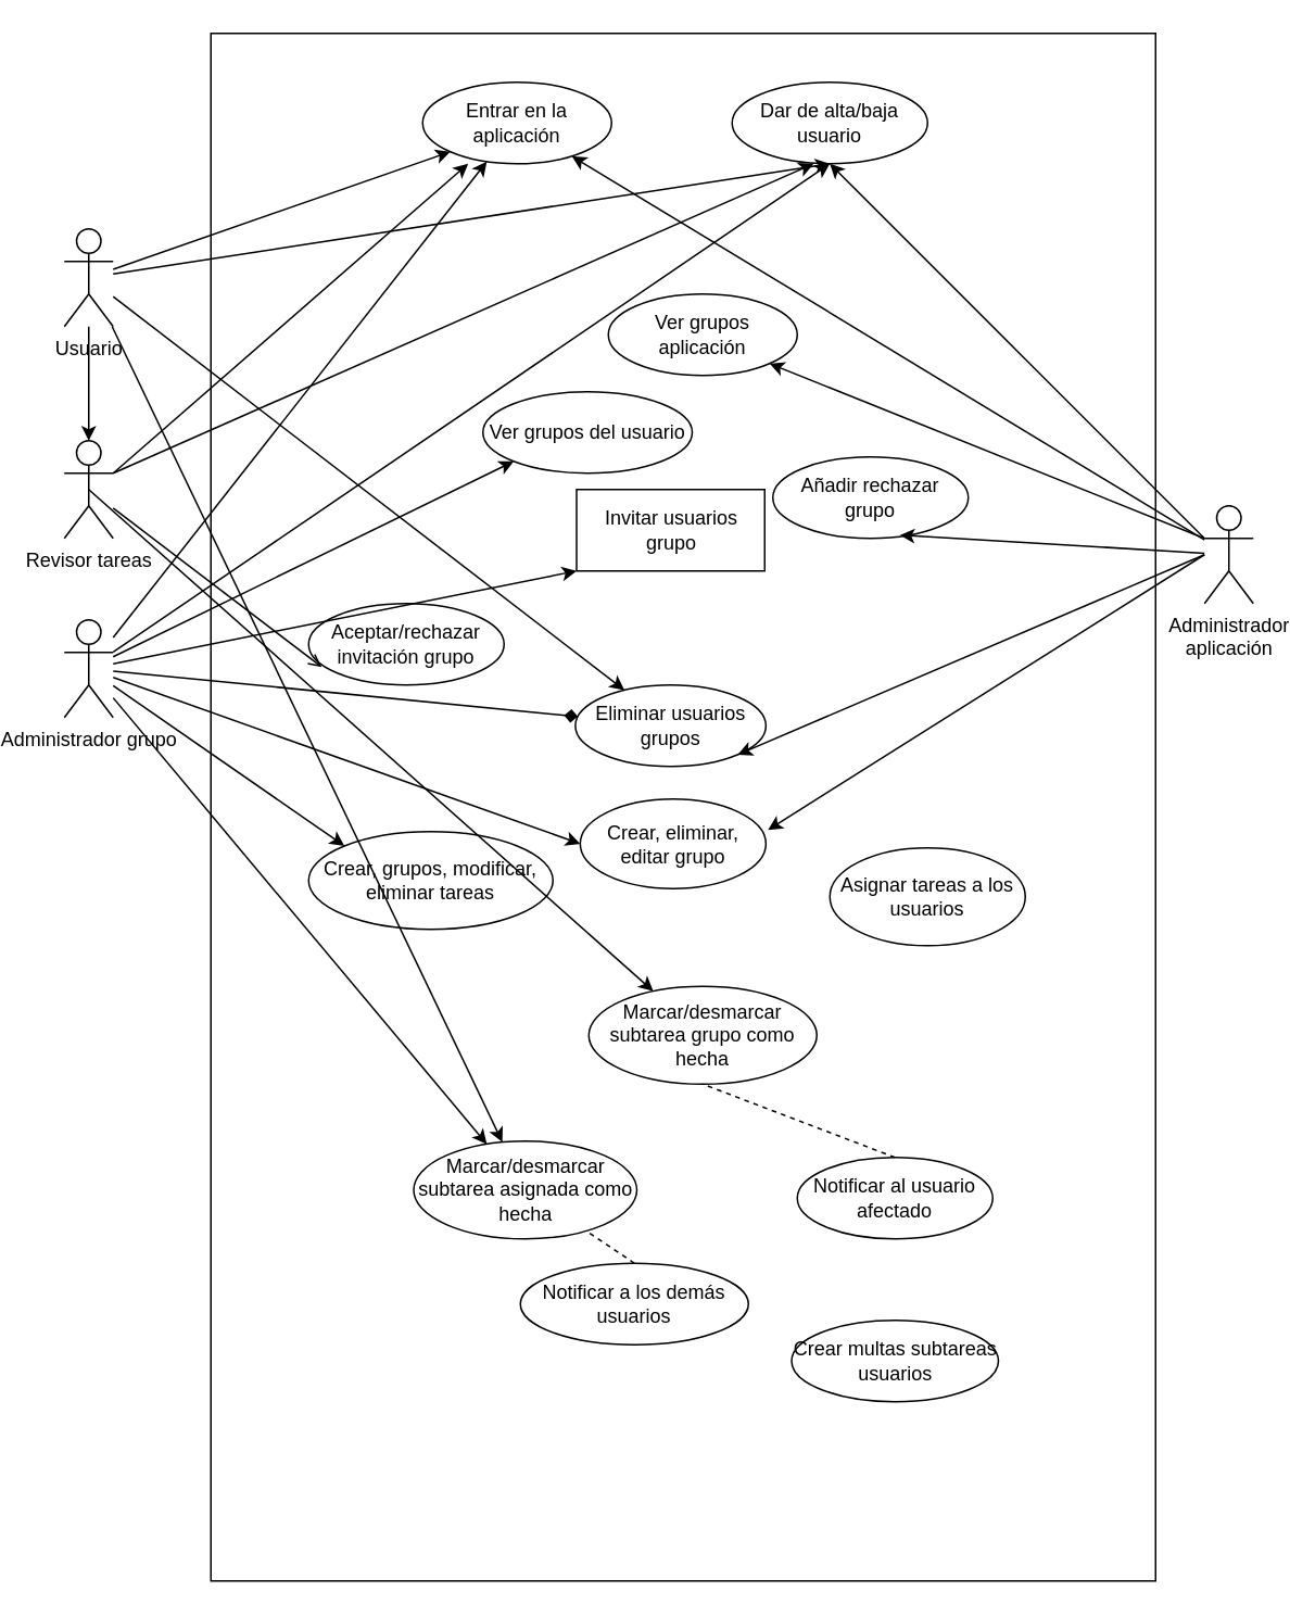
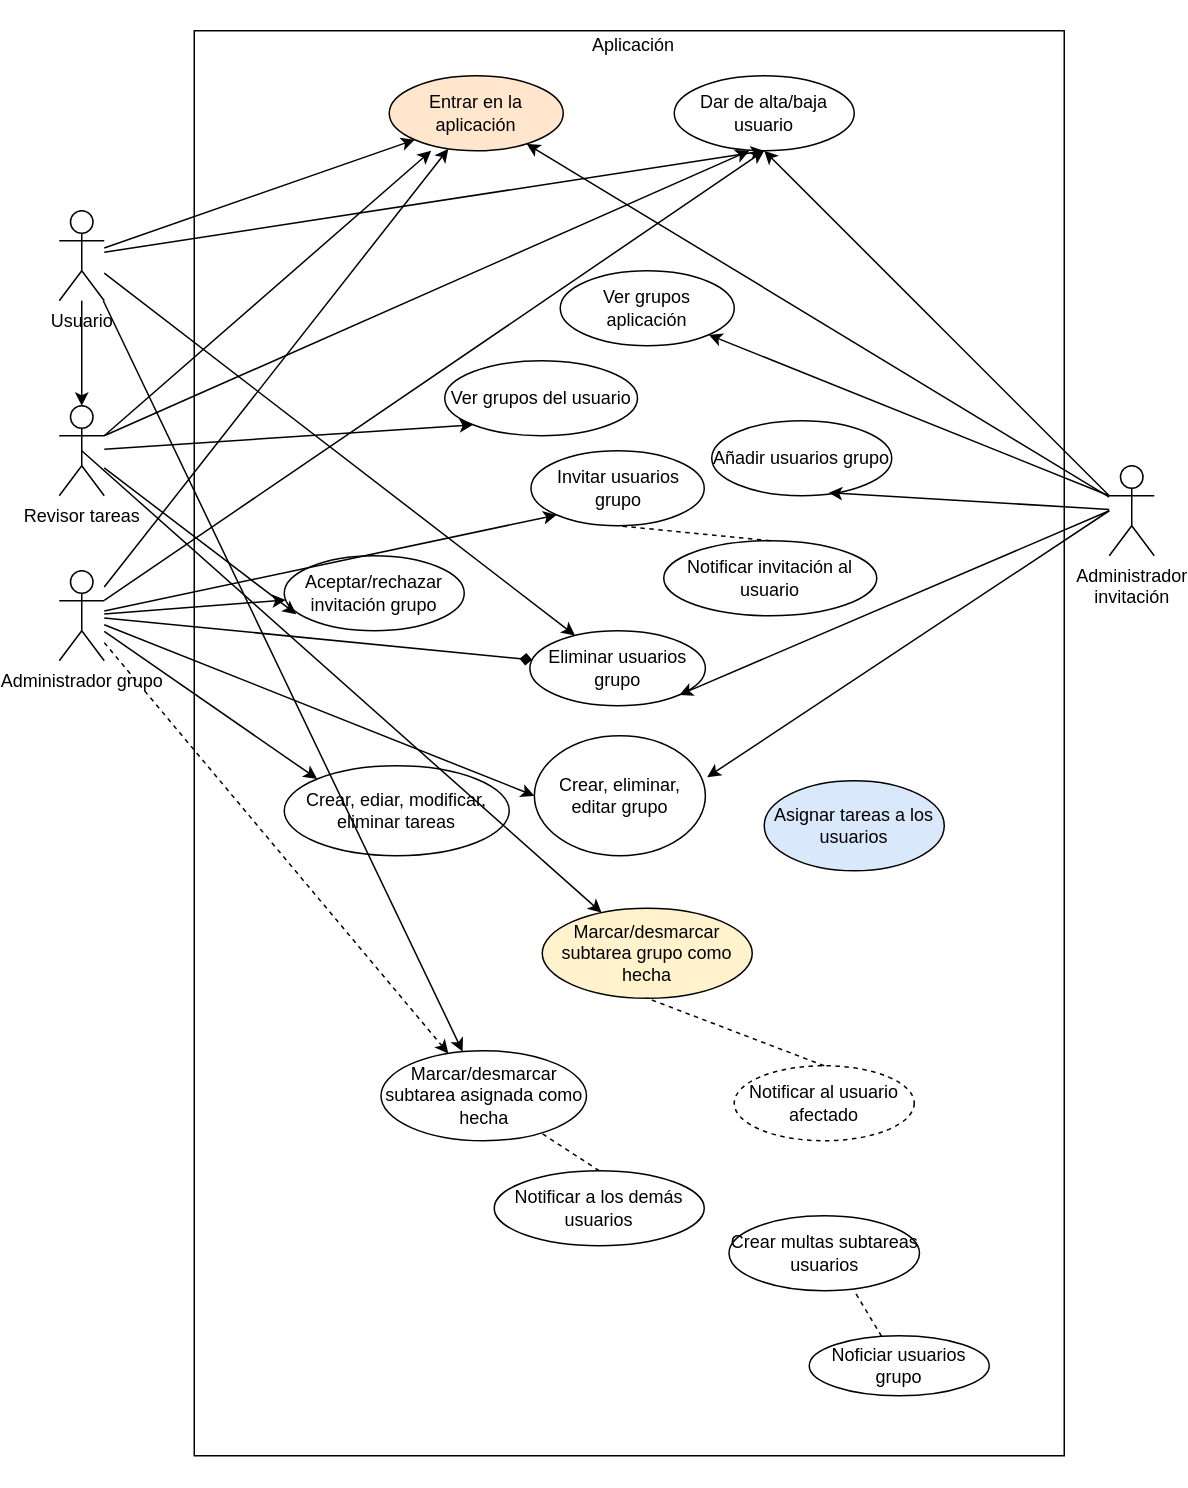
+ <mxCell id="7" value="&lt;div&gt;Aplicación&lt;/div&gt;" style="text;html=1;strokeColor=none;fillColor=none;align=center;verticalAlign=middle;whiteSpace=wrap;rounded=0;" vertex="1" parent="1"><mxGeometry x="383" y="20" width="40" height="20" as="geometry" /></mxCell>
- <mxCell id="20" value="Entrar en la aplicación" style="ellipse;whiteSpace=wrap;html=1;" vertex="1" parent="1"><mxGeometry x="240" width="116" height="50" as="geometry" y="50" /></mxCell>
+ <mxCell id="20" value="Entrar en la aplicación" style="ellipse;whiteSpace=wrap;html=1;fillColor=#ffe6cc;" vertex="1" parent="1"><mxGeometry x="240" width="116" height="50" as="geometry" y="50" /></mxCell>
+ <mxCell id="39" value="" style="endArrow=classic;html=1;entryX=0;entryY=1;entryDx=0;entryDy=0;" edge="1" parent="1" source="4" target="36"><mxGeometry width="50" height="50" relative="1" as="geometry"><mxPoint x="50" y="390" as="sourcePoint" /><mxPoint x="410" y="420" as="targetPoint" /></mxGeometry></mxCell>
- <mxCell id="11" value="Añadir rechazar grupo" style="ellipse;whiteSpace=wrap;html=1;" vertex="1" parent="1"><mxGeometry x="455" y="280" width="120" height="50" as="geometry" /></mxCell>
+ <mxCell id="11" value="Añadir usuarios grupo" style="ellipse;whiteSpace=wrap;html=1;" vertex="1" parent="1"><mxGeometry x="455" y="280" width="120" height="50" as="geometry" /></mxCell>
- <mxCell id="13" value="Invitar usuarios grupo" style="whiteSpace=wrap;html=1;rounded=0;" vertex="1" parent="1"><mxGeometry x="334.5" y="300" width="115.5" height="50" as="geometry" /></mxCell>
+ <mxCell id="13" value="Invitar usuarios grupo" style="ellipse;whiteSpace=wrap;html=1;" vertex="1" parent="1"><mxGeometry x="334.5" y="300" width="115.5" height="50" as="geometry" /></mxCell>
- <mxCell id="37" value="" style="endArrow=classic;html=1;entryX=0;entryY=1;entryDx=0;entryDy=0;" edge="1" parent="1" source="5" target="36"><mxGeometry width="50" height="50" relative="1" as="geometry"><mxPoint x="60" y="170" as="sourcePoint" /><mxPoint x="410" y="420" as="targetPoint" /></mxGeometry></mxCell>
+ <mxCell id="37" value="" style="endArrow=classic;html=1;" edge="1" parent="1" source="5" target="14"><mxGeometry width="50" height="50" relative="1" as="geometry"><mxPoint x="60" y="170" as="sourcePoint" /><mxPoint x="410" y="420" as="targetPoint" /></mxGeometry></mxCell>
+ <mxCell id="26" value="" style="endArrow=none;dashed=1;html=1;entryX=0.5;entryY=1;entryDx=0;entryDy=0;exitX=0.5;exitY=0;exitDx=0;exitDy=0;" edge="1" parent="1" source="25" target="13"><mxGeometry width="50" height="50" relative="1" as="geometry"><mxPoint x="370" y="410" as="sourcePoint" /><mxPoint x="420" y="360" as="targetPoint" /></mxGeometry></mxCell>
+ <mxCell id="25" value="Notificar invitación al usuario" style="ellipse;whiteSpace=wrap;html=1;" vertex="1" parent="1"><mxGeometry x="423" y="360" width="142" height="50" as="geometry" /></mxCell>
- <mxCell id="2" value="&lt;div&gt;Administrador&lt;/div&gt;&lt;div&gt; aplicación&lt;/div&gt;" style="shape=umlActor;verticalLabelPosition=bottom;verticalAlign=top;html=1;outlineConnect=0;" vertex="1" parent="1"><mxGeometry x="720" y="310" width="30" height="60" as="geometry" /></mxCell>
+ <mxCell id="2" value="&lt;div&gt;Administrador&lt;/div&gt;&lt;div&gt; invitación&lt;/div&gt;" style="shape=umlActor;verticalLabelPosition=bottom;verticalAlign=top;html=1;outlineConnect=0;" vertex="1" parent="1"><mxGeometry x="720" y="310" width="30" height="60" as="geometry" /></mxCell>
- <mxCell id="45" value="" style="endArrow=open;html=1;entryX=0.067;entryY=0.78;entryDx=0;entryDy=0;entryPerimeter=0;" edge="1" parent="1" source="4" target="14"><mxGeometry width="50" height="50" relative="1" as="geometry"><mxPoint x="50" y="390" as="sourcePoint" /><mxPoint x="410" y="450" as="targetPoint" /></mxGeometry></mxCell>
+ <mxCell id="45" value="" style="endArrow=classic;html=1;entryX=0.067;entryY=0.78;entryDx=0;entryDy=0;entryPerimeter=0;" edge="1" parent="1" source="4" target="14"><mxGeometry width="50" height="50" relative="1" as="geometry"><mxPoint x="50" y="390" as="sourcePoint" /><mxPoint x="410" y="450" as="targetPoint" /></mxGeometry></mxCell>
- <mxCell id="12" value="Eliminar usuarios grupos" style="ellipse;whiteSpace=wrap;html=1;" vertex="1" parent="1"><mxGeometry x="333.75" y="420" width="117" height="50" as="geometry" /></mxCell>
+ <mxCell id="12" value="Eliminar usuarios grupo" style="ellipse;whiteSpace=wrap;html=1;" vertex="1" parent="1"><mxGeometry x="333.75" y="420" width="117" height="50" as="geometry" /></mxCell>
- <mxCell id="8" value="Crear, eliminar, editar grupo" style="ellipse;whiteSpace=wrap;html=1;" vertex="1" parent="1"><mxGeometry x="336.75" y="490" width="114" height="55" as="geometry" /></mxCell>
+ <mxCell id="8" value="Crear, eliminar, editar grupo" style="ellipse;whiteSpace=wrap;html=1;" vertex="1" parent="1"><mxGeometry x="336.75" y="490" width="114" height="80" as="geometry" /></mxCell>
- <mxCell id="15" value="Crear, grupos, modificar, eliminar tareas" style="ellipse;whiteSpace=wrap;html=1;" vertex="1" parent="1"><mxGeometry x="170" y="510" width="150" height="60" as="geometry" /></mxCell>
+ <mxCell id="15" value="Crear, ediar, modificar, eliminar tareas" style="ellipse;whiteSpace=wrap;html=1;" vertex="1" parent="1"><mxGeometry x="170" y="510" width="150" height="60" as="geometry" /></mxCell>
- <mxCell id="16" value="Asignar tareas a los usuarios" style="ellipse;whiteSpace=wrap;html=1;" vertex="1" parent="1"><mxGeometry x="490" y="520" width="120" height="60" as="geometry" /></mxCell>
+ <mxCell id="16" value="Asignar tareas a los usuarios" style="ellipse;whiteSpace=wrap;html=1;fillColor=#dae8fc;" vertex="1" parent="1"><mxGeometry x="490" y="520" width="120" height="60" as="geometry" /></mxCell>
- <mxCell id="50" value="" style="endArrow=classic;html=1;" edge="1" parent="1" source="5" target="17"><mxGeometry width="50" height="50" relative="1" as="geometry"><mxPoint x="360" y="470" as="sourcePoint" /><mxPoint x="410" y="420" as="targetPoint" /></mxGeometry></mxCell>
+ <mxCell id="50" value="" style="endArrow=classic;html=1;dashed=1;" edge="1" parent="1" source="5" target="17"><mxGeometry width="50" height="50" relative="1" as="geometry"><mxPoint x="360" y="470" as="sourcePoint" /><mxPoint x="410" y="420" as="targetPoint" /></mxGeometry></mxCell>
- <mxCell id="18" value="Marcar/desmarcar subtarea grupo como hecha" style="ellipse;whiteSpace=wrap;html=1;" vertex="1" parent="1"><mxGeometry x="342" y="605" width="140" height="60" as="geometry" /></mxCell>
+ <mxCell id="18" value="Marcar/desmarcar subtarea grupo como hecha" style="ellipse;whiteSpace=wrap;html=1;fillColor=#fff2cc;" vertex="1" parent="1"><mxGeometry x="342" y="605" width="140" height="60" as="geometry" /></mxCell>
- <mxCell id="22" value="Notificar al usuario afectado" style="ellipse;whiteSpace=wrap;html=1;" vertex="1" parent="1"><mxGeometry x="470" y="710" width="120" height="50" as="geometry" /></mxCell>
+ <mxCell id="22" value="Notificar al usuario afectado" style="ellipse;whiteSpace=wrap;html=1;dashed=1;" vertex="1" parent="1"><mxGeometry x="470" y="710" width="120" height="50" as="geometry" /></mxCell>
- <mxCell id="21" value="Notificar a los demás usuarios" style="ellipse;whiteSpace=wrap;html=1;" vertex="1" parent="1"><mxGeometry x="300" y="775" width="140" height="50" as="geometry" /></mxCell>
+ <mxCell id="21" value="Notificar a los demás usuarios" style="ellipse;whiteSpace=wrap;html=1;" vertex="1" parent="1"><mxGeometry x="310" y="780" width="140" height="50" as="geometry" /></mxCell>
+ <mxCell id="53" value="" style="endArrow=none;dashed=1;html=1;entryX=0.657;entryY=1;entryDx=0;entryDy=0;entryPerimeter=0;" edge="1" parent="1" source="52" target="19"><mxGeometry width="50" height="50" relative="1" as="geometry"><mxPoint x="360" y="830" as="sourcePoint" /><mxPoint x="410" y="780" as="targetPoint" /></mxGeometry></mxCell>
+ <mxCell id="52" value="Noficiar usuarios grupo" style="ellipse;whiteSpace=wrap;html=1;" vertex="1" parent="1"><mxGeometry x="520" y="890" width="120" height="40" as="geometry" /></mxCell>
